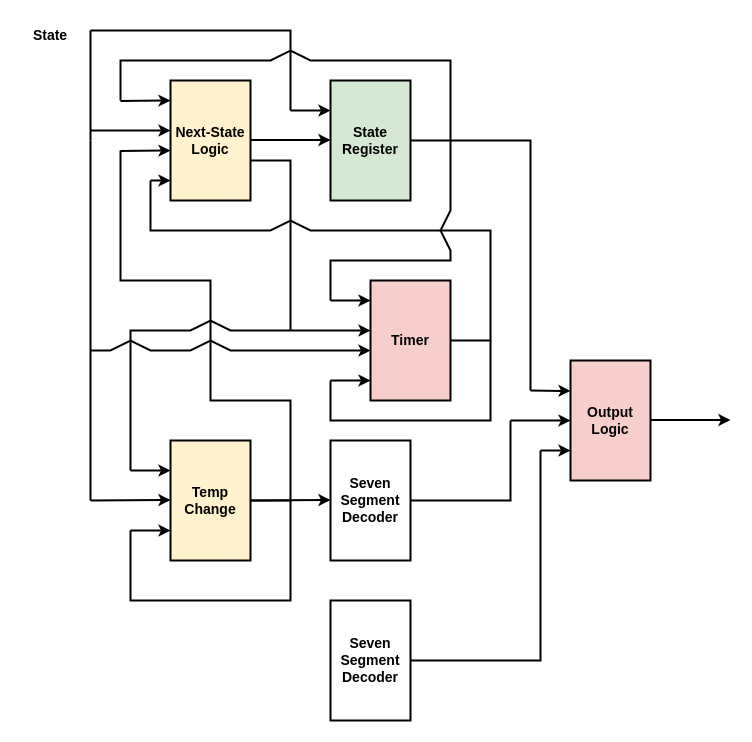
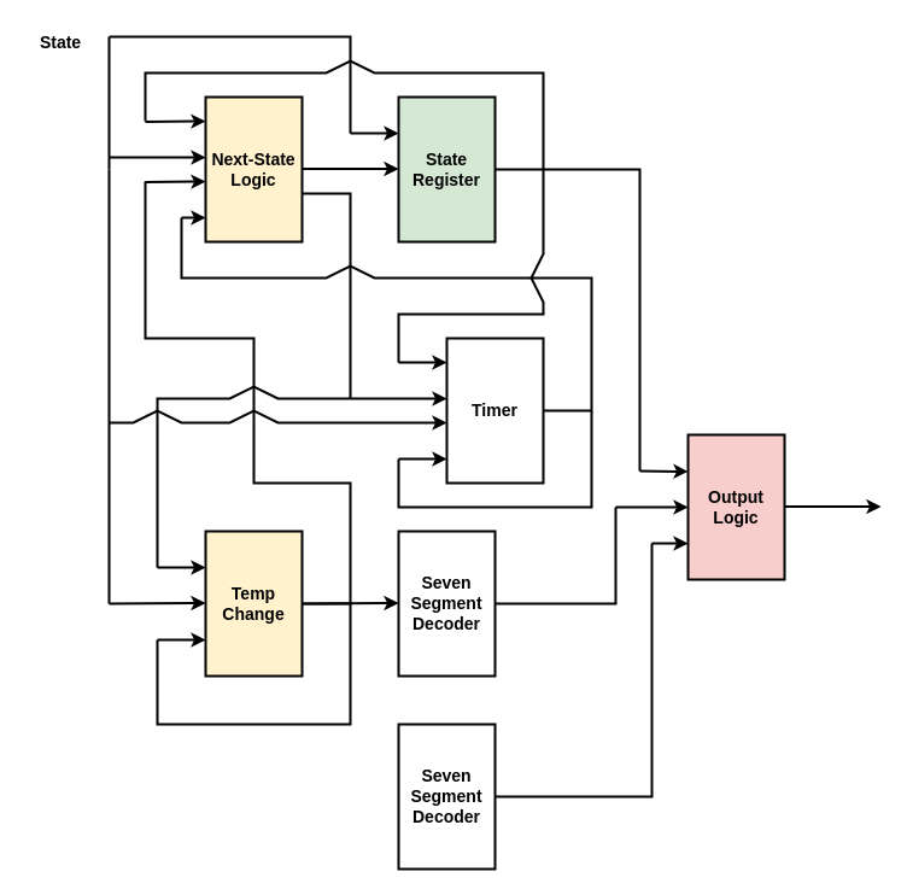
- <mxCell id="12" value="Timer" style="rounded=0;whiteSpace=wrap;html=1;strokeWidth=2;fontSize=14;fontStyle=1;fillColor=#f8cecc;" vertex="1" parent="1"><mxGeometry x="370" y="280" width="80" height="120" as="geometry" /></mxCell>
+ <mxCell id="12" value="Timer" style="rounded=0;whiteSpace=wrap;html=1;strokeWidth=2;fontSize=14;fontStyle=1" vertex="1" parent="1"><mxGeometry x="370" y="280" width="80" height="120" as="geometry" /></mxCell>
